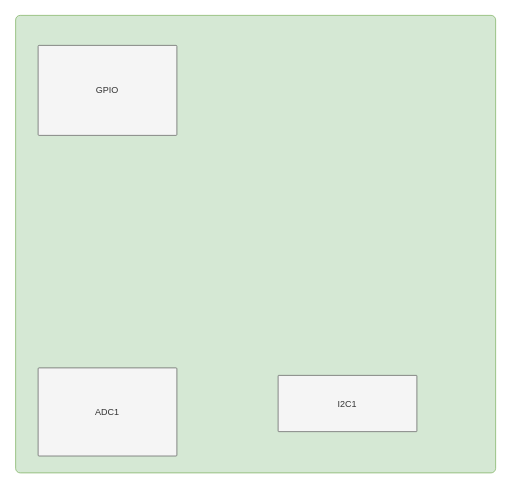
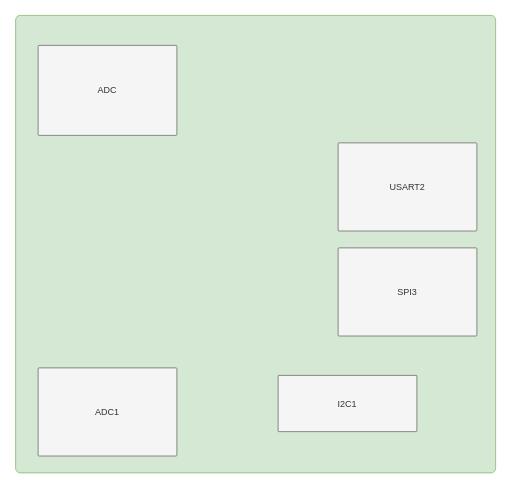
- <mxCell id="3" value="GPIO" style="rounded=1;whiteSpace=wrap;html=1;arcSize=1;fillColor=#f5f5f5;fontColor=#333333;strokeColor=#666666;" parent="1" vertex="1"><mxGeometry x="50" y="60" width="185" height="120" as="geometry" /></mxCell>
+ <mxCell id="3" value="ADC" style="rounded=1;whiteSpace=wrap;html=1;arcSize=1;fillColor=#f5f5f5;fontColor=#333333;strokeColor=#666666;" parent="1" vertex="1"><mxGeometry x="50" y="60" width="185" height="120" as="geometry" /></mxCell>
+ <mxCell id="6" value="USART2" style="rounded=1;whiteSpace=wrap;html=1;arcSize=1;fillColor=#f5f5f5;fontColor=#333333;strokeColor=#666666;" parent="1" vertex="1"><mxGeometry x="450" y="190" width="185" height="117.5" as="geometry" /></mxCell>
+ <mxCell id="7" value="SPI3" style="rounded=1;whiteSpace=wrap;html=1;arcSize=1;fillColor=#f5f5f5;fontColor=#333333;strokeColor=#666666;" parent="1" vertex="1"><mxGeometry x="450" y="330" width="185" height="117.5" as="geometry" /></mxCell>
